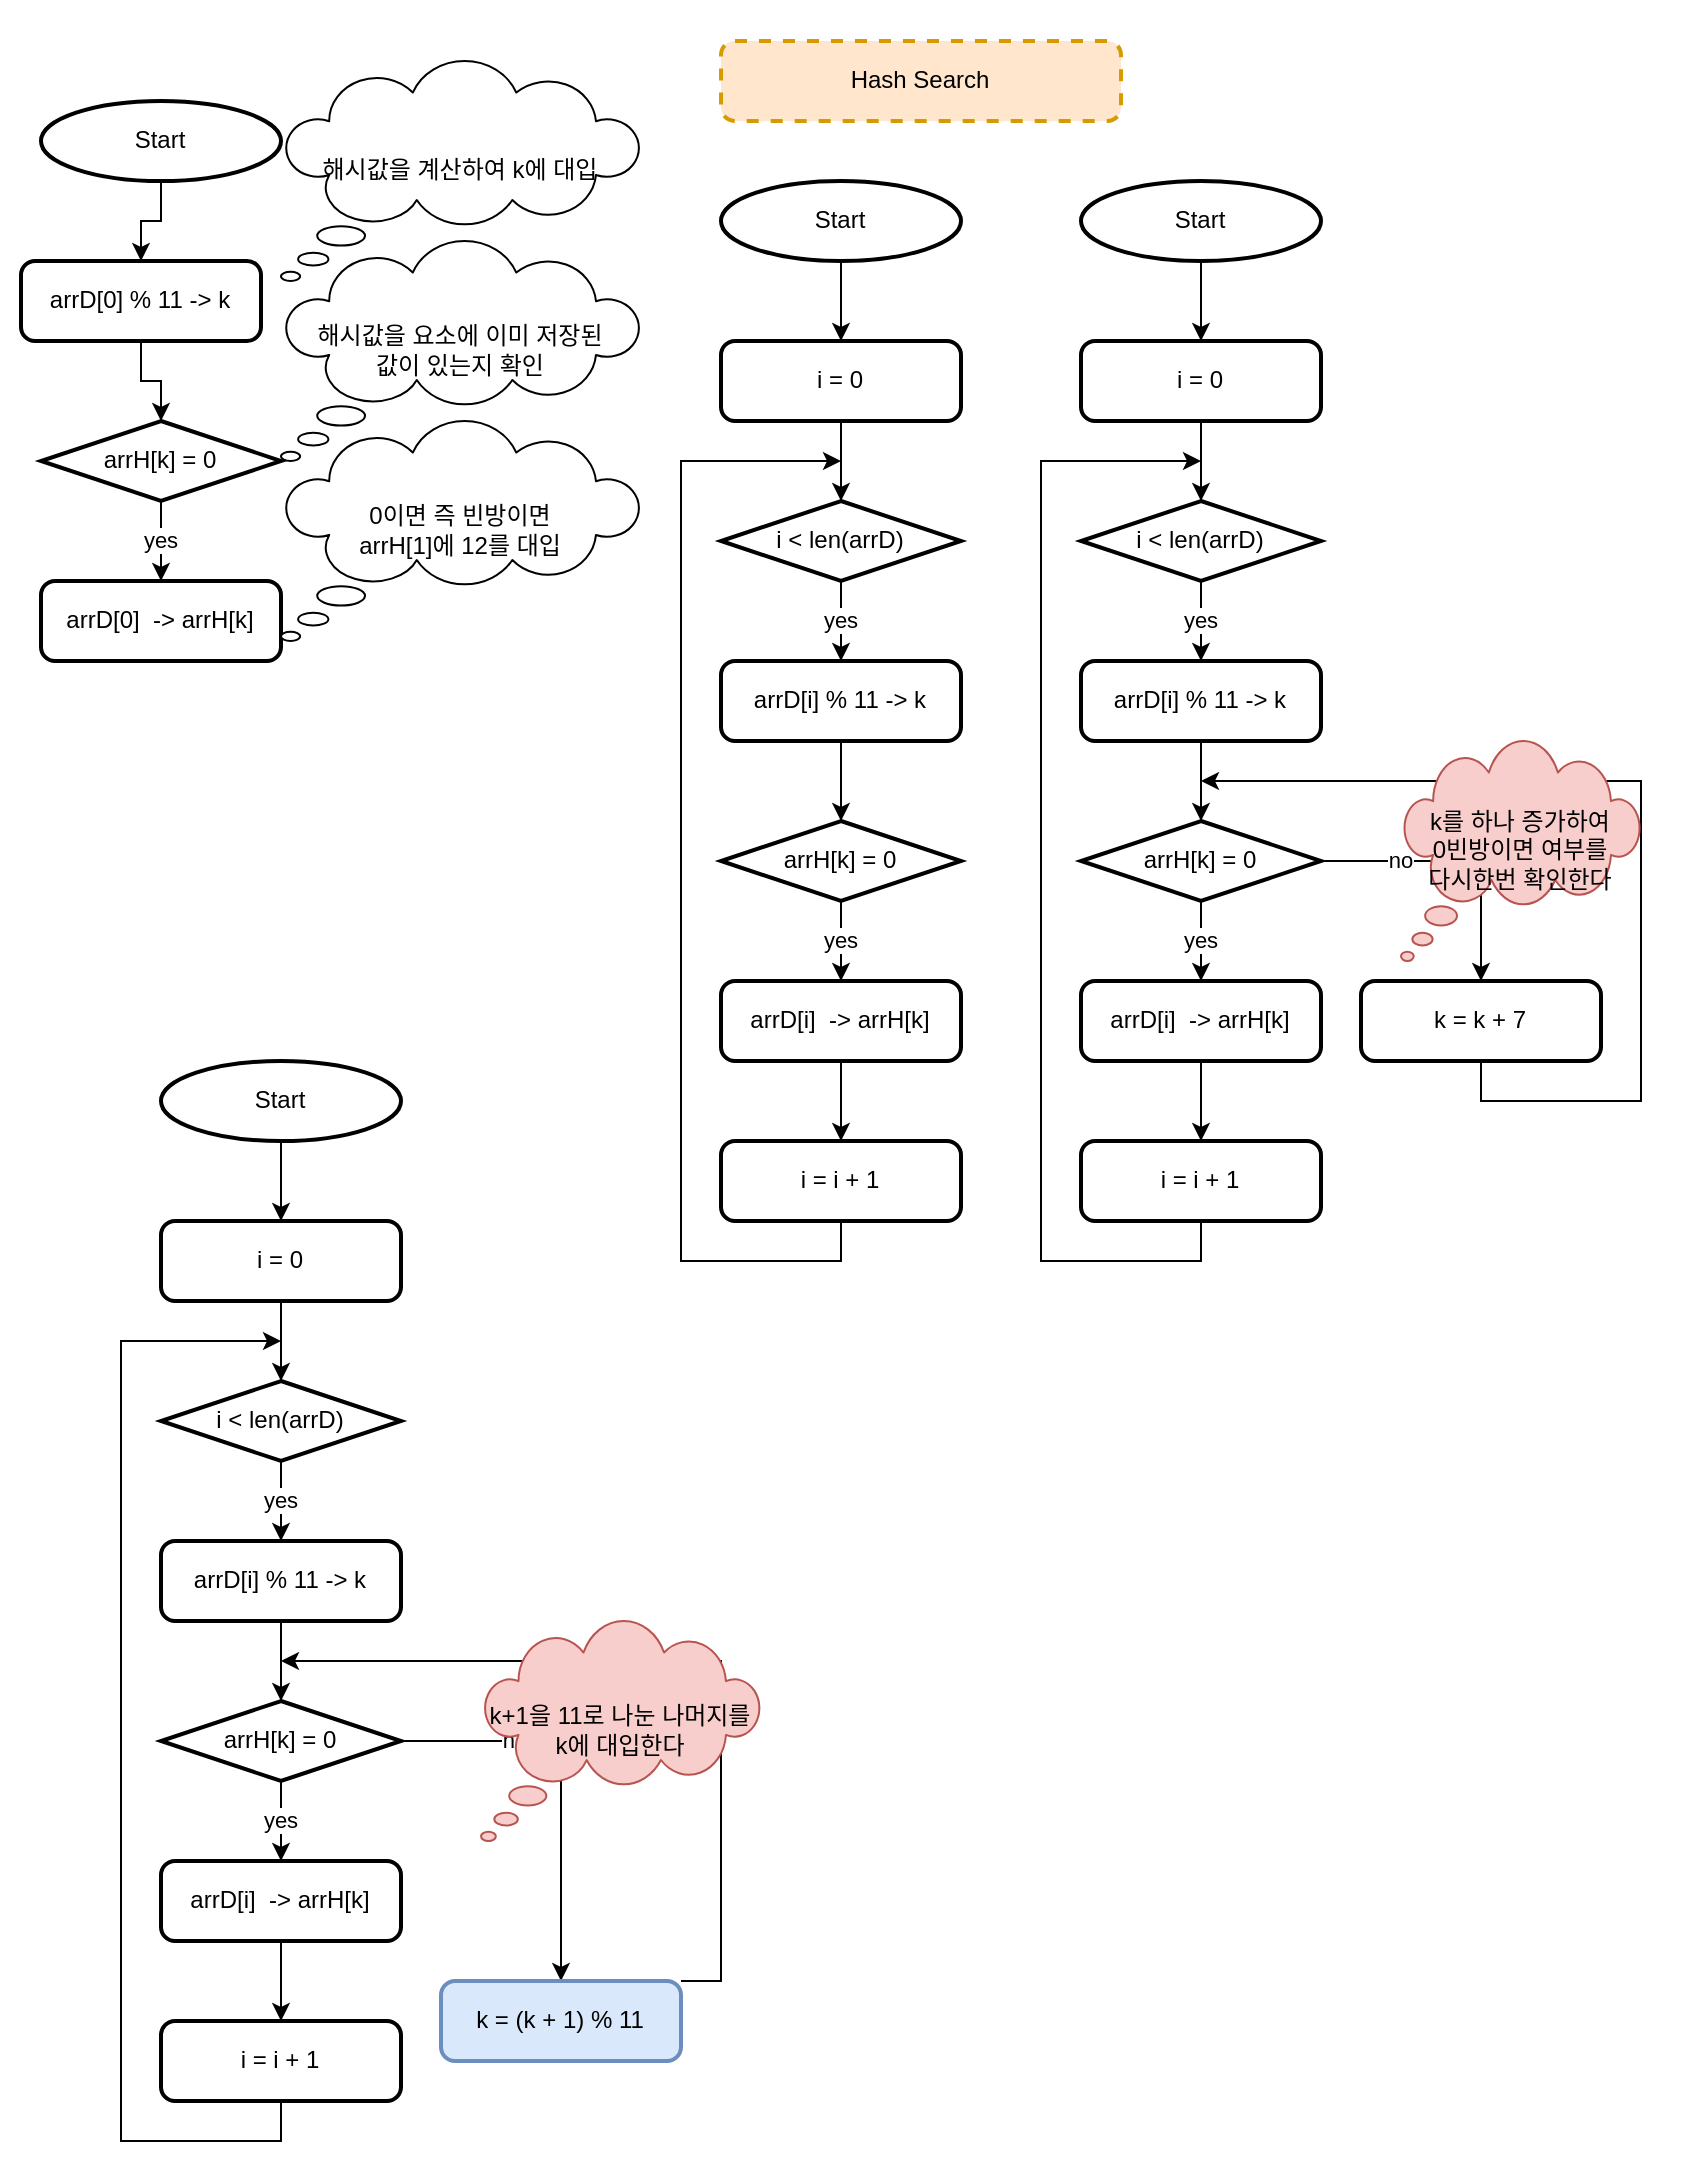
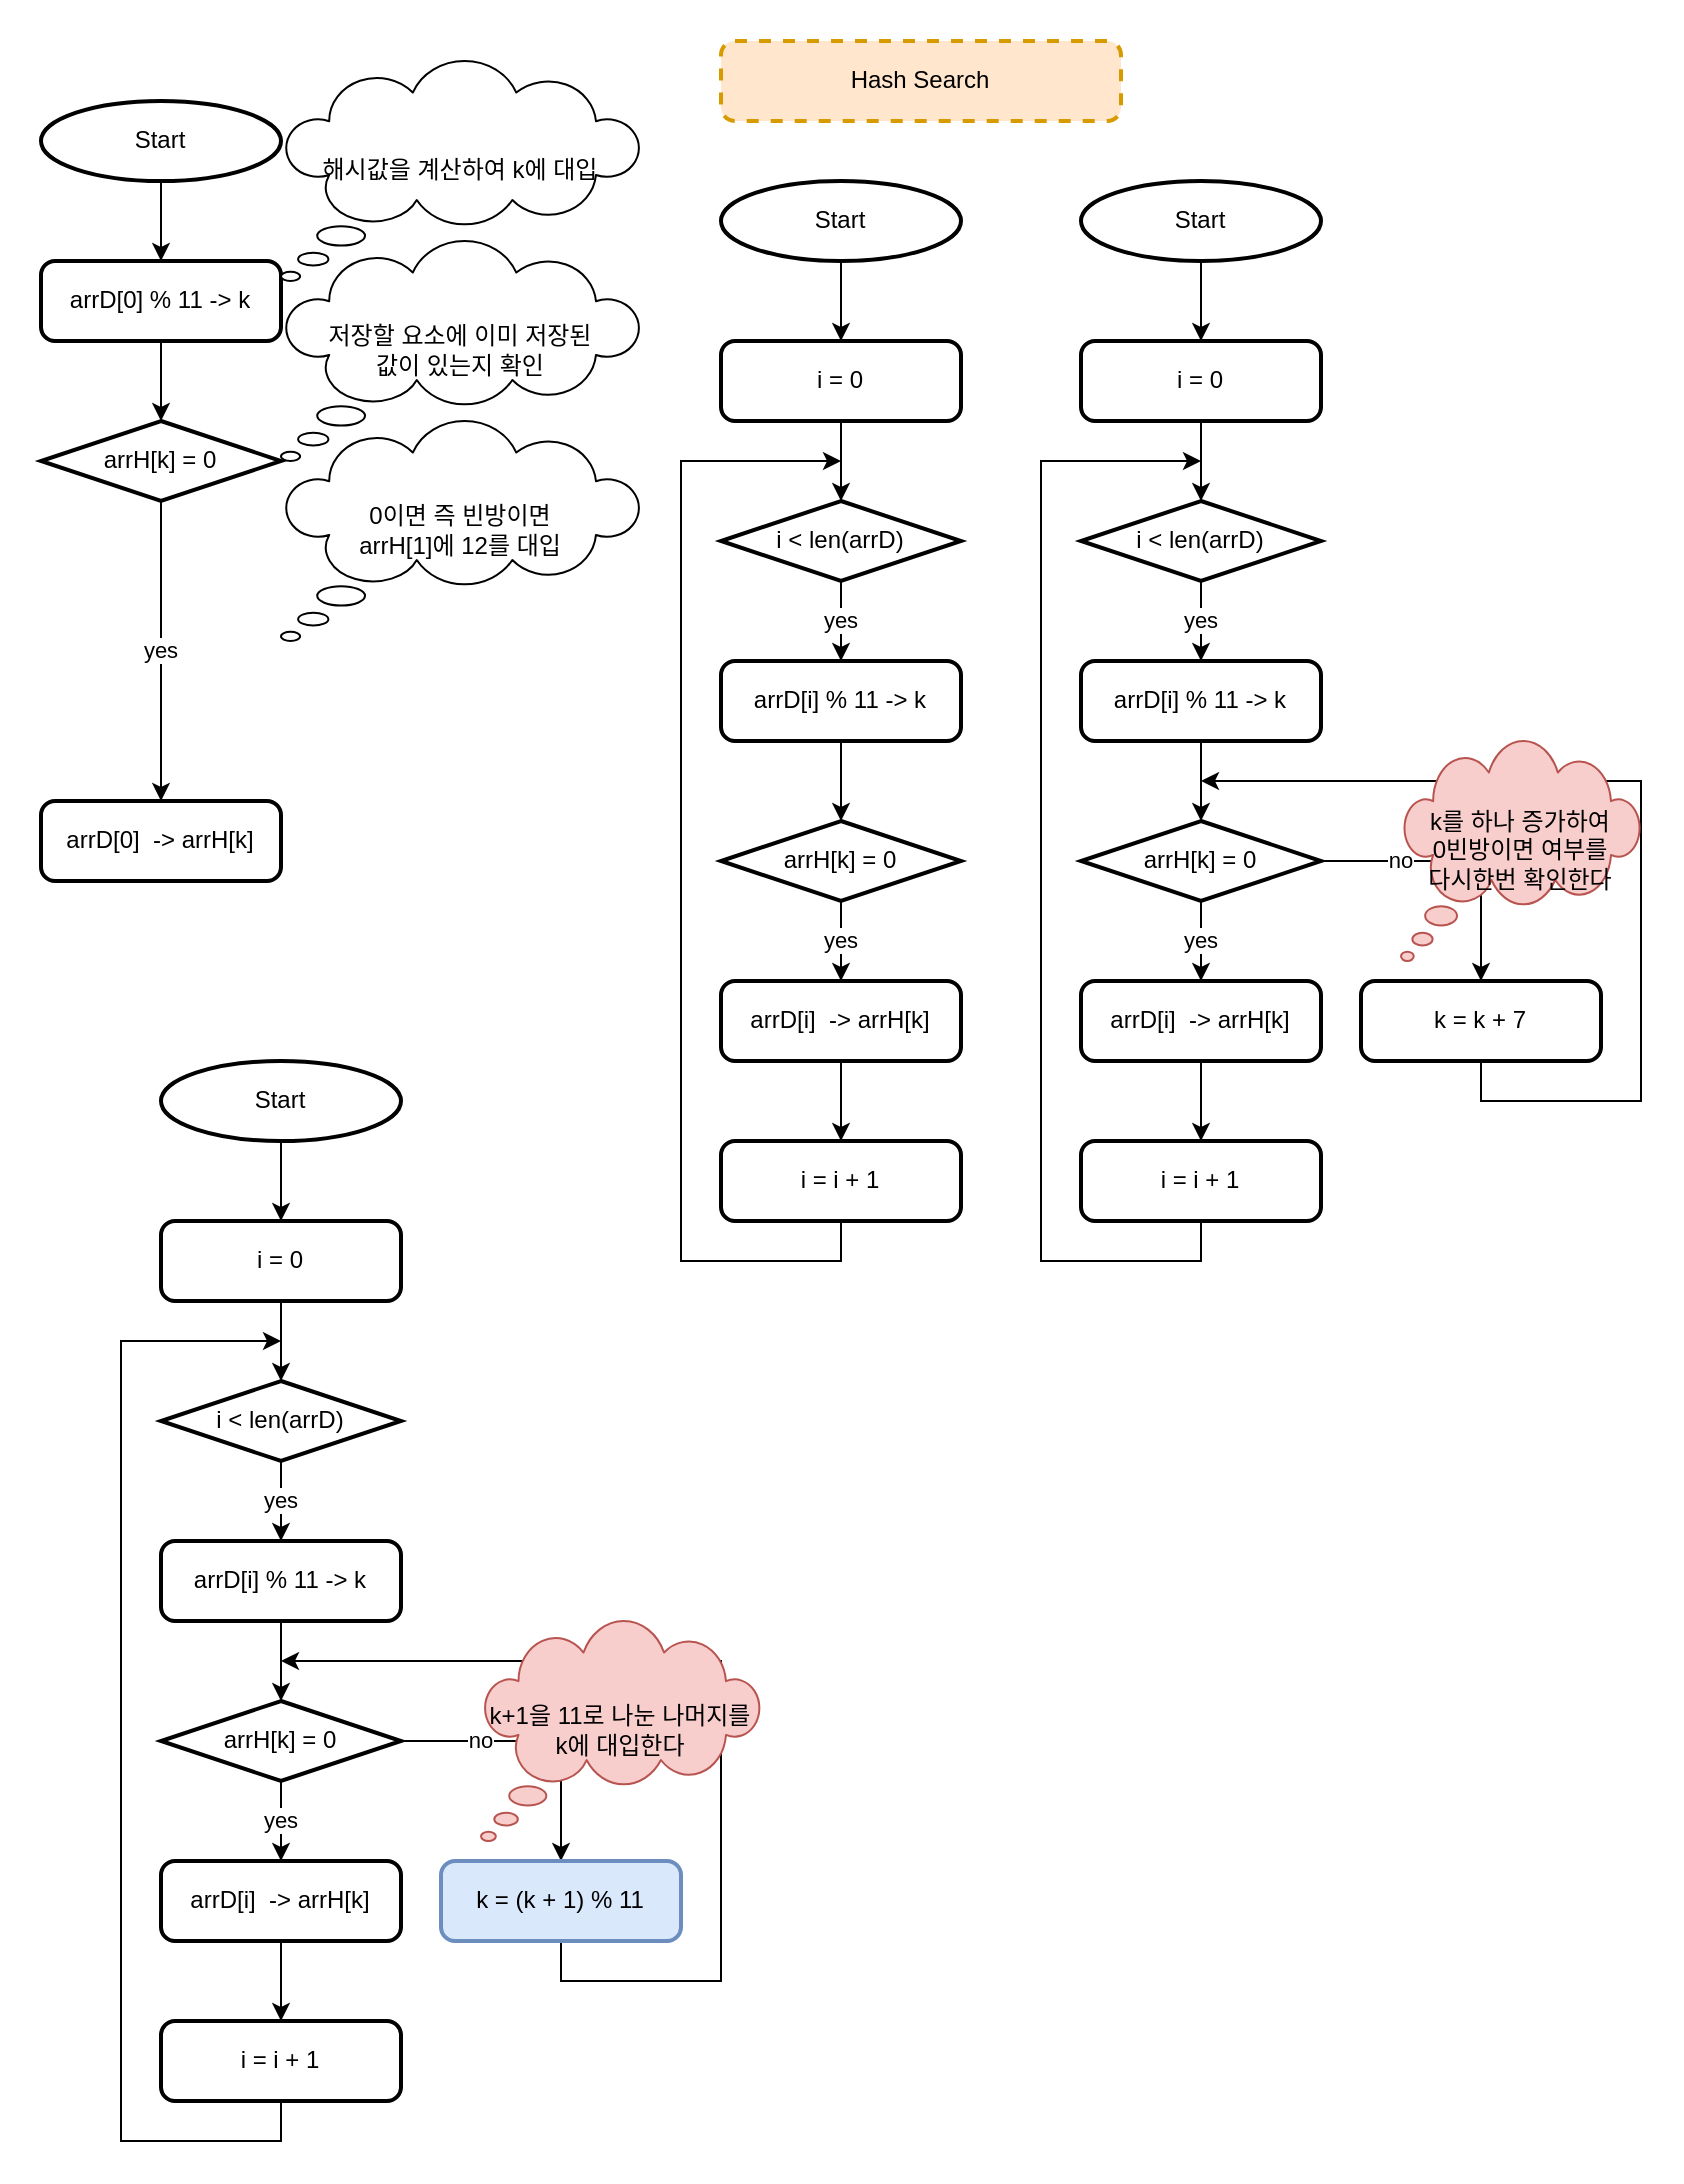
- <mxCell id="6" value="arrD[0] % 11 -&amp;gt; k" style="rounded=1;whiteSpace=wrap;html=1;absoluteArcSize=1;arcSize=14;strokeWidth=2;" vertex="1" parent="1"><mxGeometry x="10" y="130" width="120" height="40" as="geometry" /></mxCell>
+ <mxCell id="6" value="arrD[0] % 11 -&amp;gt; k" style="rounded=1;whiteSpace=wrap;html=1;absoluteArcSize=1;arcSize=14;strokeWidth=2;" vertex="1" parent="1"><mxGeometry x="20" y="130" width="120" height="40" as="geometry" /></mxCell>
- <mxCell id="11" value="해시값을 요소에 이미 저장된&lt;br&gt;값이 있는지 확인" style="whiteSpace=wrap;html=1;shape=mxgraph.basic.cloud_callout" vertex="1" parent="1"><mxGeometry x="140" y="120" width="180" height="110" as="geometry" /></mxCell>
+ <mxCell id="11" value="저장할 요소에 이미 저장된&lt;br&gt;값이 있는지 확인" style="whiteSpace=wrap;html=1;shape=mxgraph.basic.cloud_callout" vertex="1" parent="1"><mxGeometry x="140" y="120" width="180" height="110" as="geometry" /></mxCell>
- <mxCell id="9" value="arrD[0]&amp;nbsp; -&amp;gt; arrH[k]" style="rounded=1;whiteSpace=wrap;html=1;absoluteArcSize=1;arcSize=14;strokeWidth=2;" vertex="1" parent="1"><mxGeometry x="20" y="290" width="120" height="40" as="geometry" /></mxCell>
+ <mxCell id="9" value="arrD[0]&amp;nbsp; -&amp;gt; arrH[k]" style="rounded=1;whiteSpace=wrap;html=1;absoluteArcSize=1;arcSize=14;strokeWidth=2;" vertex="1" parent="1"><mxGeometry x="20" y="400" width="120" height="40" as="geometry" /></mxCell>
- <mxCell id="61" value="k = (k + 1) % 11" style="rounded=1;whiteSpace=wrap;html=1;absoluteArcSize=1;arcSize=14;strokeWidth=2;fillColor=#dae8fc;strokeColor=#6c8ebf;" vertex="1" parent="1"><mxGeometry x="220" y="990" width="120" height="40" as="geometry" /></mxCell>
+ <mxCell id="61" value="k = (k + 1) % 11" style="rounded=1;whiteSpace=wrap;html=1;absoluteArcSize=1;arcSize=14;strokeWidth=2;fillColor=#dae8fc;strokeColor=#6c8ebf;" vertex="1" parent="1"><mxGeometry x="220" y="930" width="120" height="40" as="geometry" /></mxCell>
